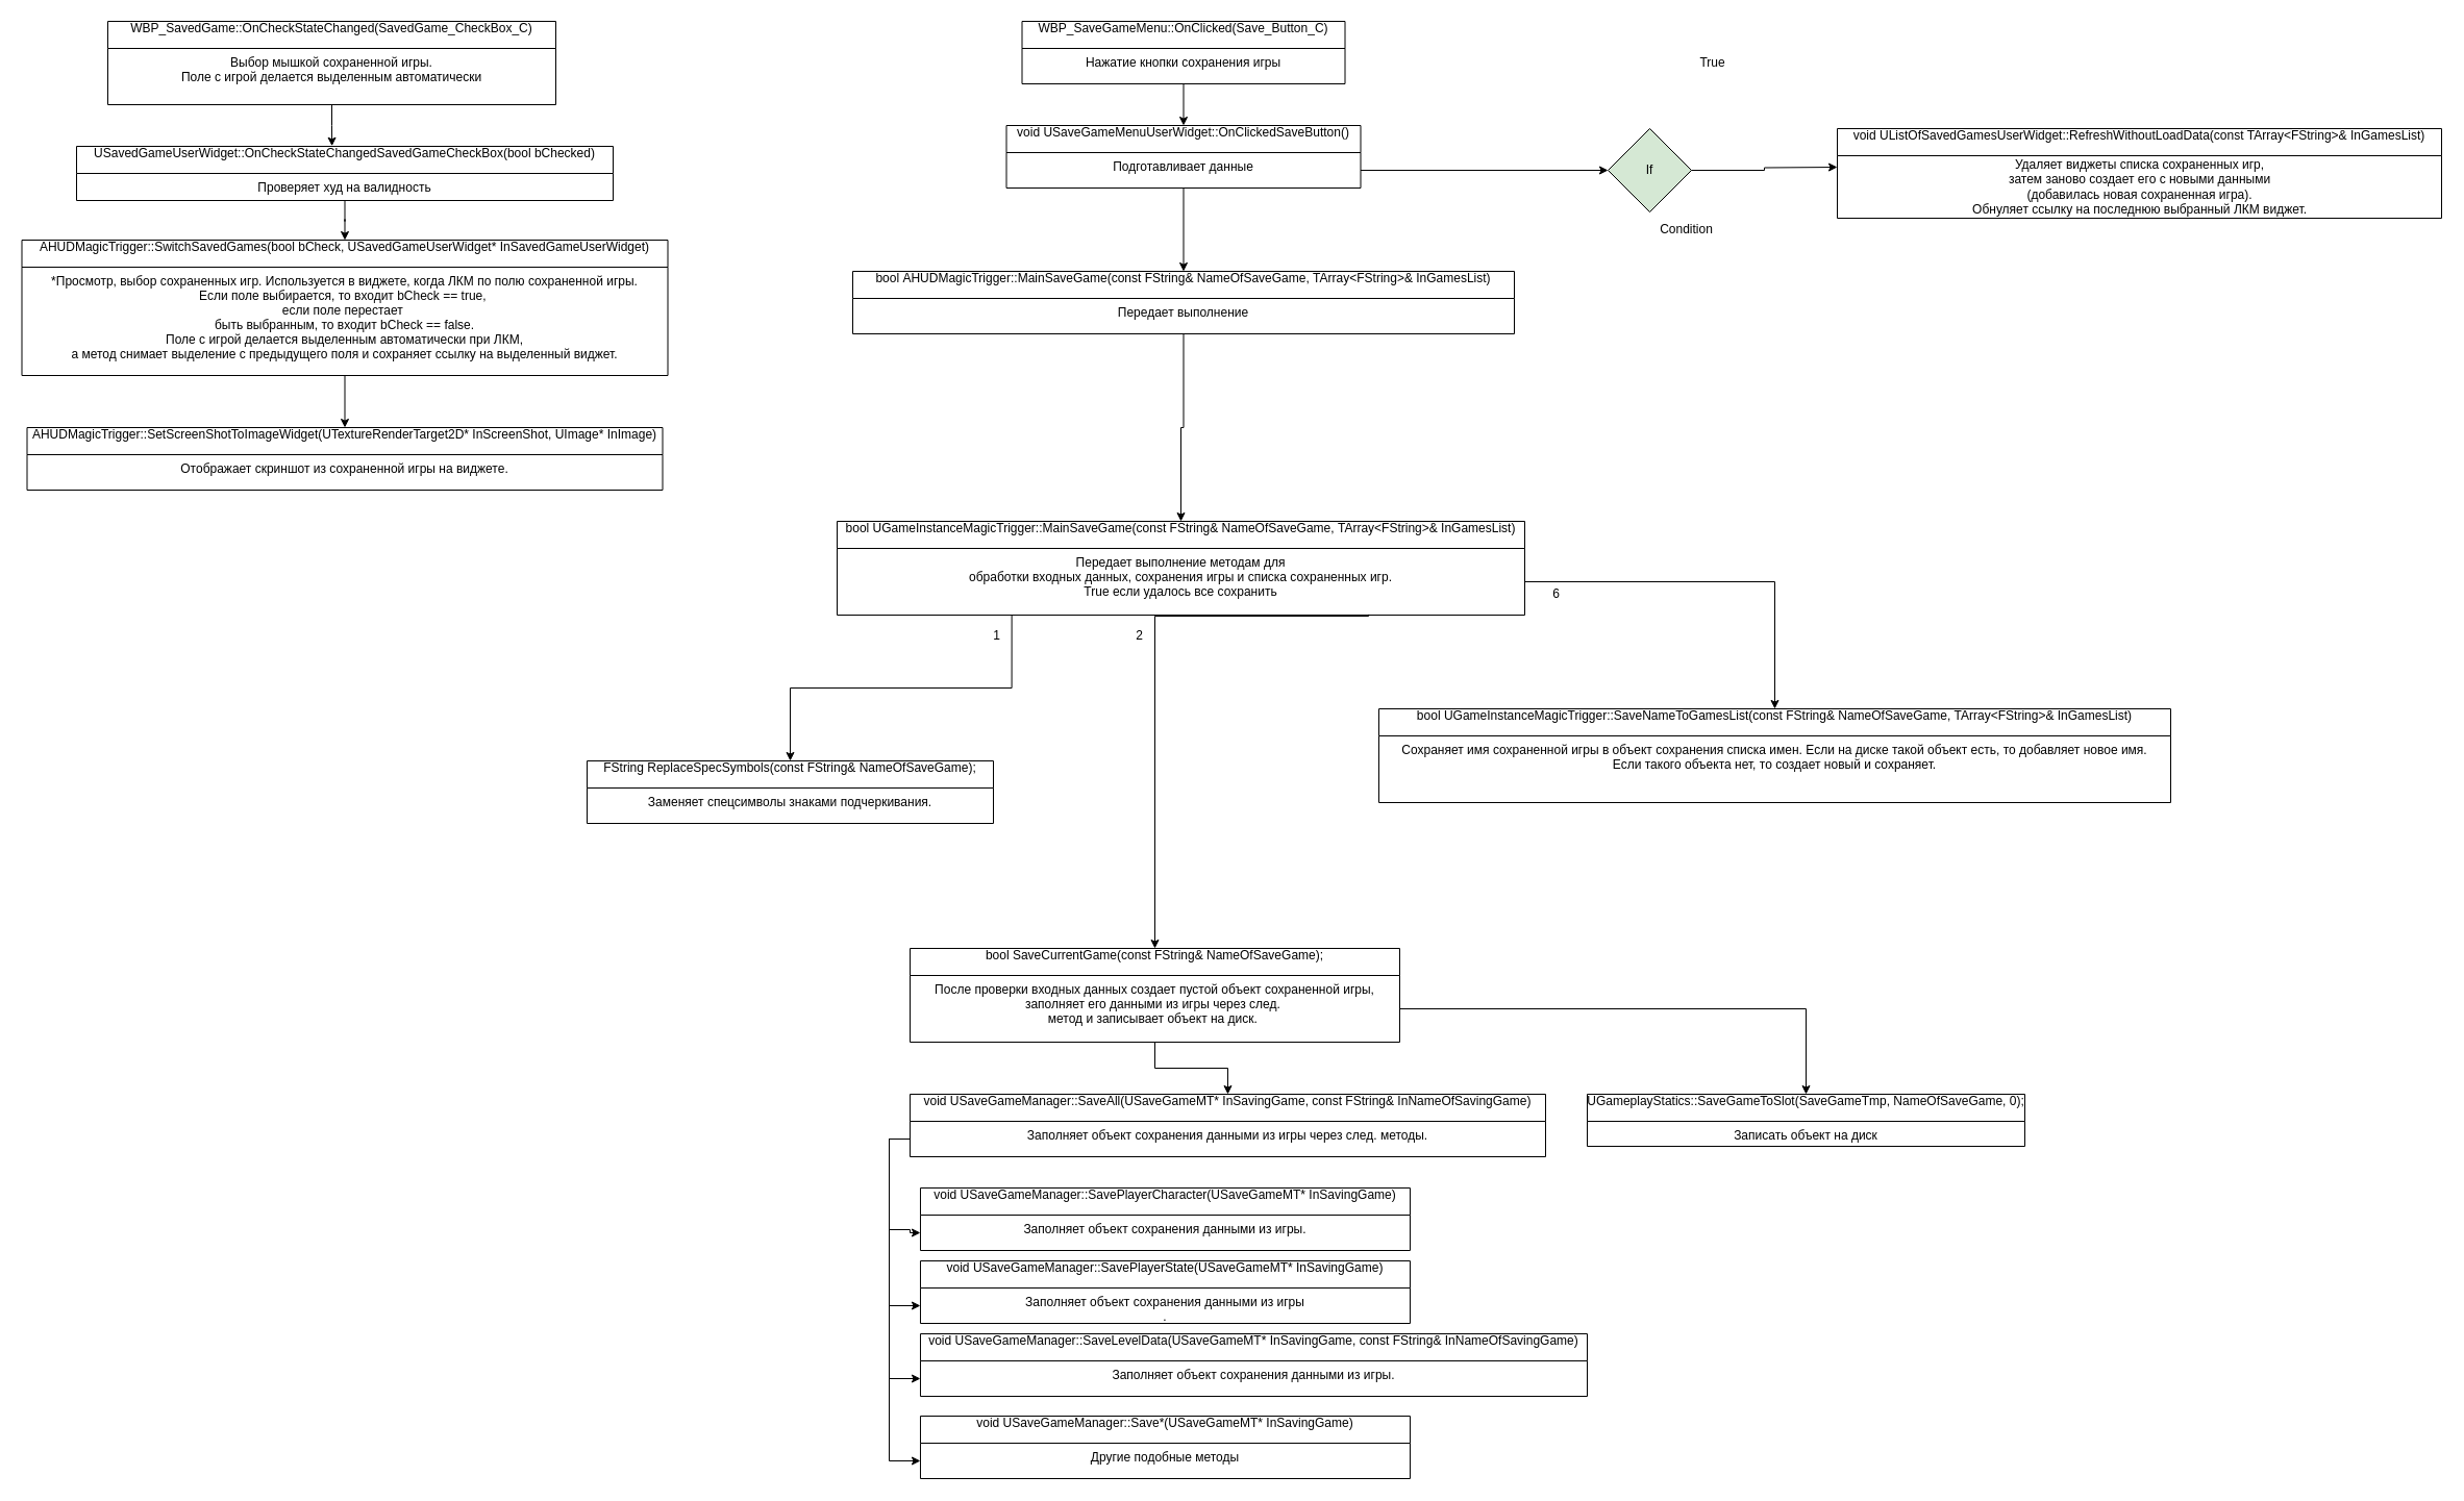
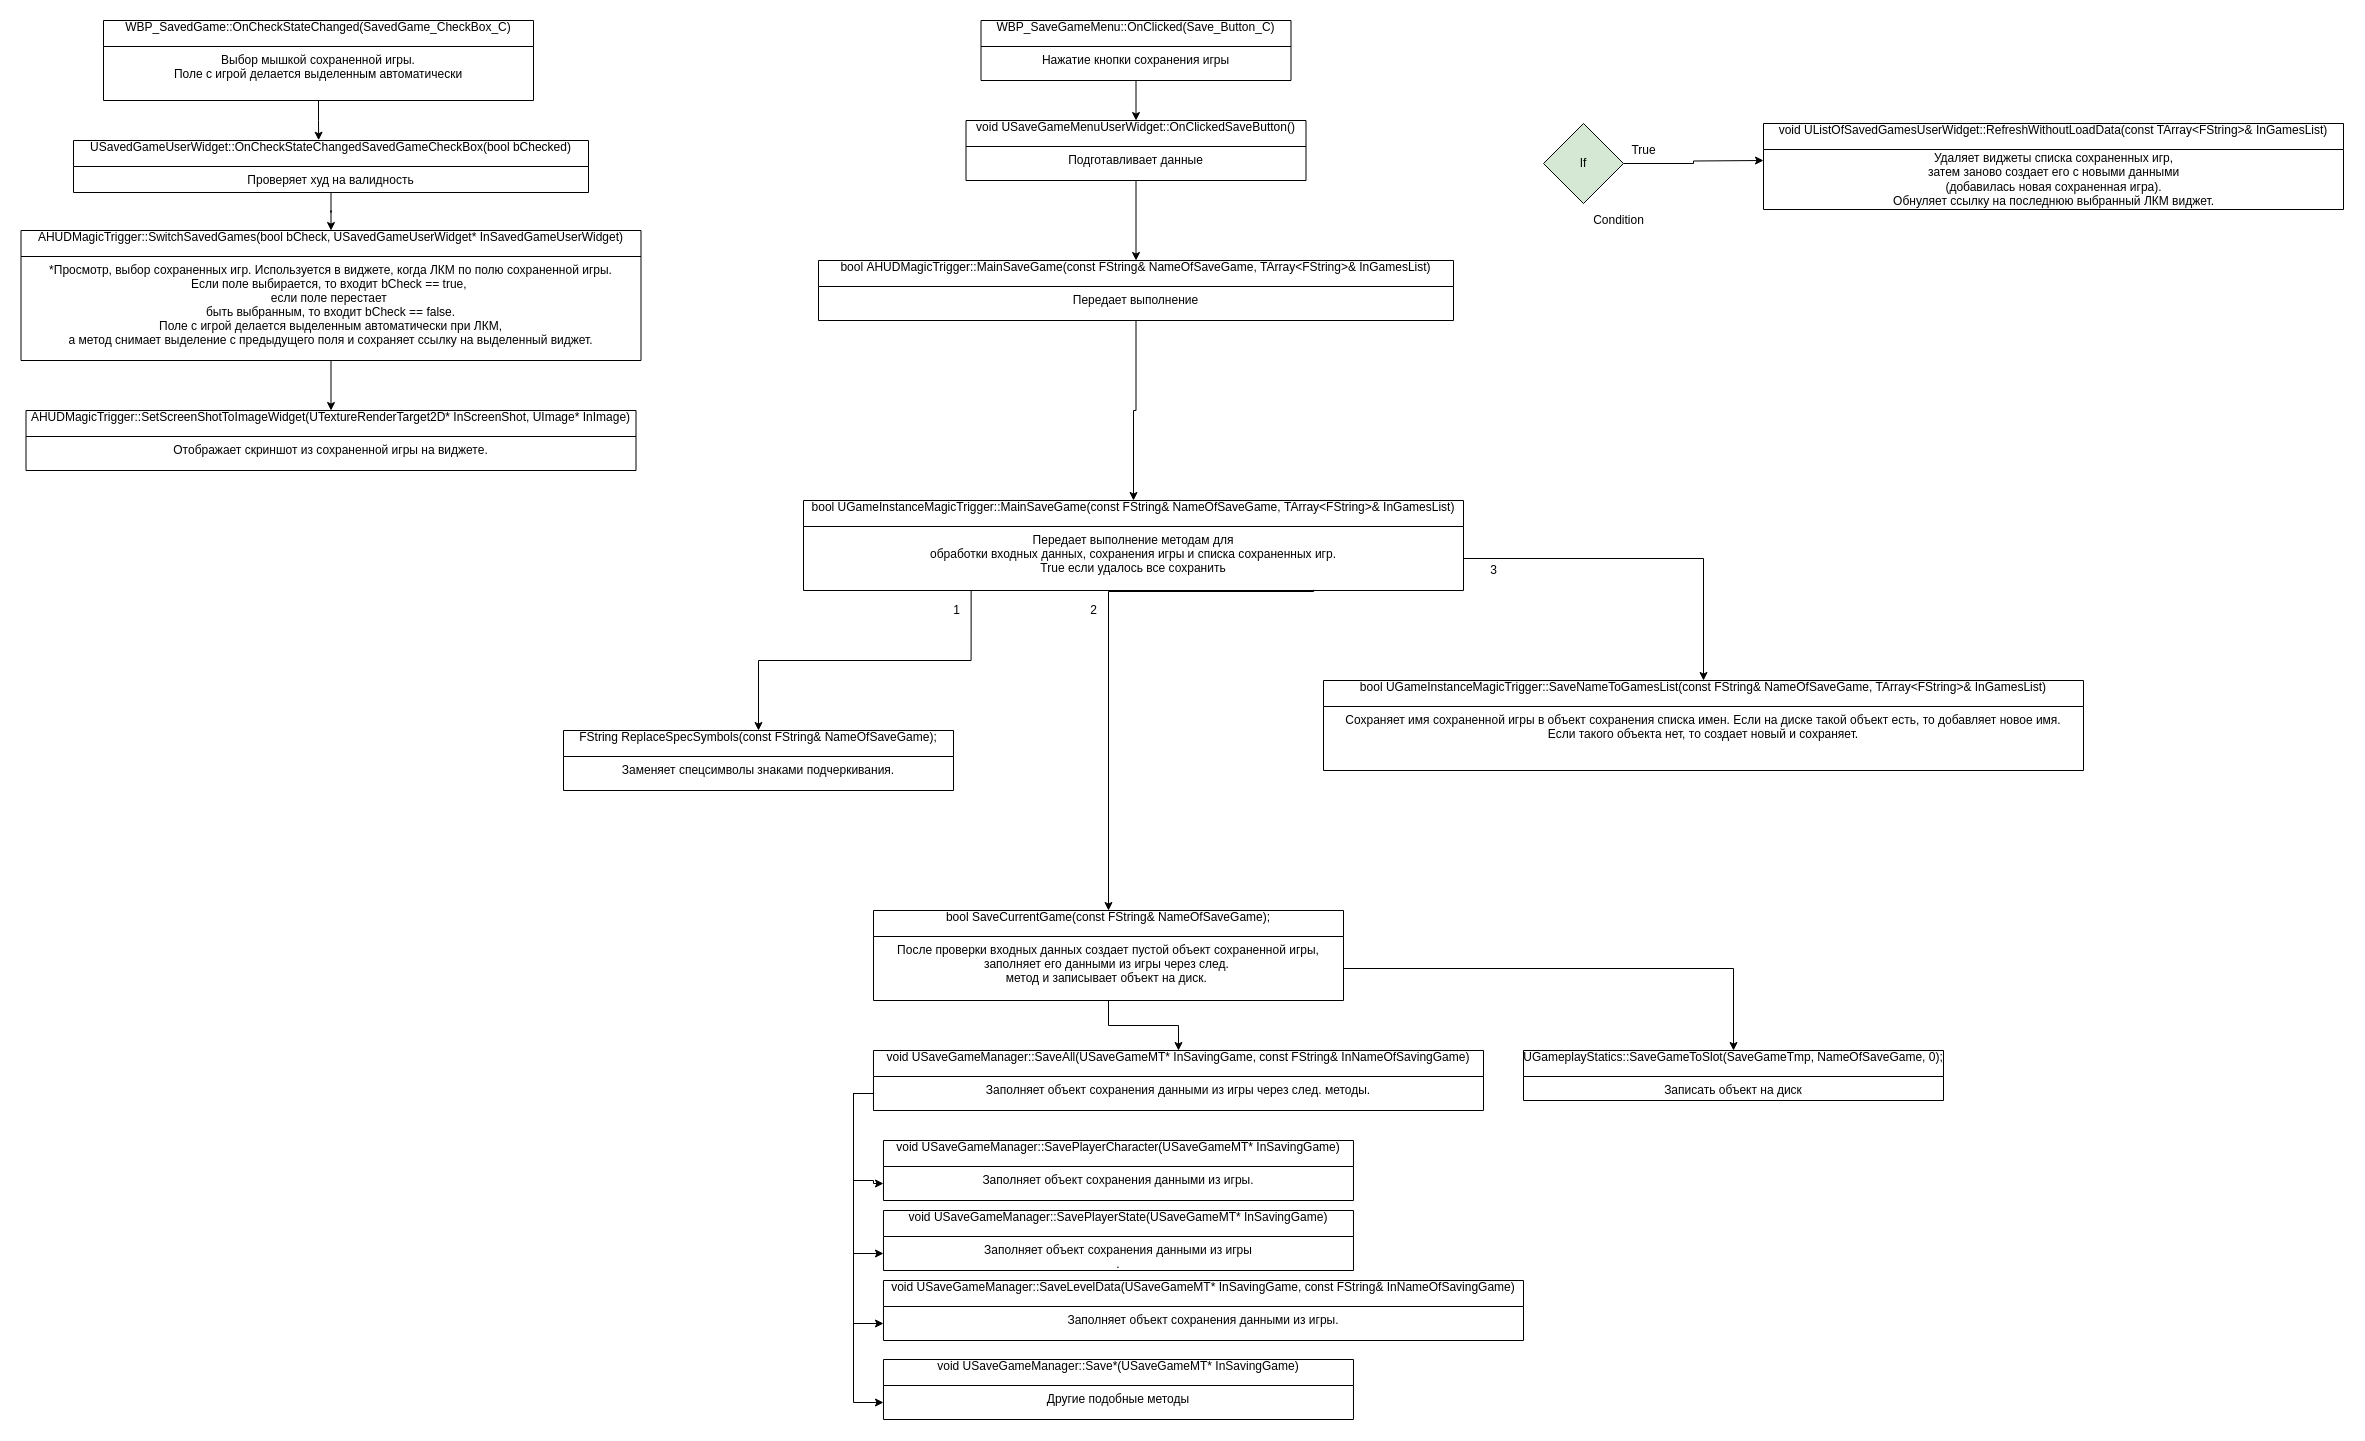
- <mxCell id="28" value="True" style="text;html=1;align=center;verticalAlign=middle;resizable=0;points=[];autosize=1;strokeColor=none;" parent="1" vertex="1"><mxGeometry x="1623" y="50" width="40" height="20" as="geometry" /></mxCell>
+ <mxCell id="28" value="True" style="text;html=1;align=center;verticalAlign=middle;resizable=0;points=[];autosize=1;strokeColor=none;" parent="1" vertex="1"><mxGeometry x="1623" y="140" width="40" height="20" as="geometry" /></mxCell>
- <mxCell id="26" style="edgeStyle=orthogonalEdgeStyle;rounded=0;orthogonalLoop=1;jettySize=auto;html=0;exitX=1;exitY=0.5;exitDx=0;exitDy=0;" parent="1" source="20" target="3" edge="1"><mxGeometry relative="1" as="geometry" /></mxCell>
- <mxCell id="60" value="6" style="text;html=1;align=center;verticalAlign=middle;resizable=0;points=[];autosize=1;strokeColor=none;" parent="1" vertex="1"><mxGeometry x="1483" y="560" width="20" height="20" as="geometry" /></mxCell>
+ <mxCell id="60" value="3" style="text;html=1;align=center;verticalAlign=middle;resizable=0;points=[];autosize=1;strokeColor=none;" parent="1" vertex="1"><mxGeometry x="1483" y="560" width="20" height="20" as="geometry" /></mxCell>
